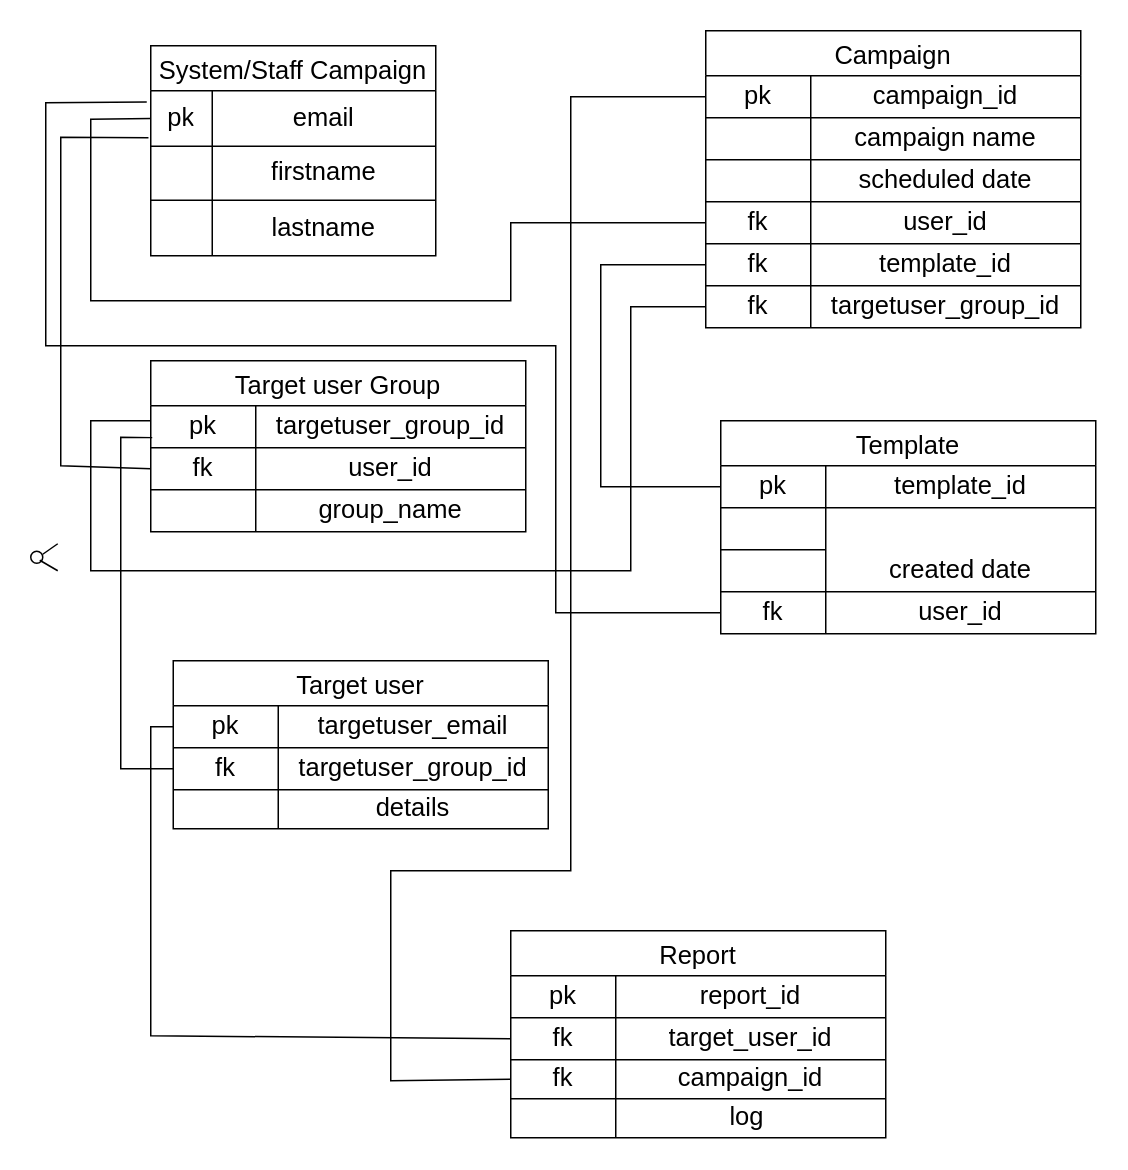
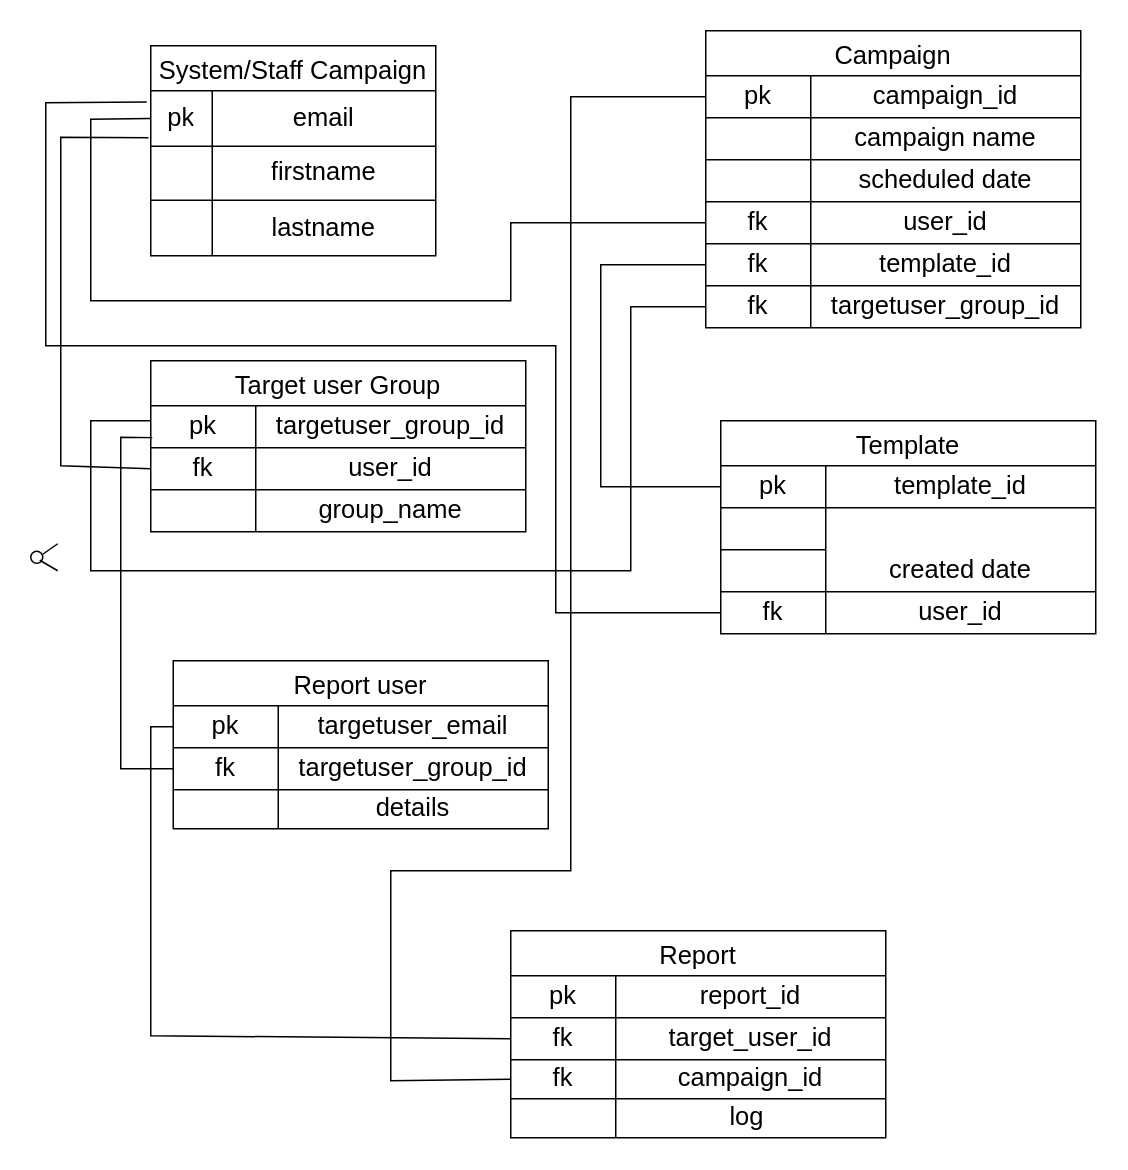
- <mxCell id="53" value="Target user" style="shape=table;startSize=30;container=1;collapsible=0;childLayout=tableLayout;fontSize=17;" vertex="1" parent="1"><mxGeometry x="115" y="440" width="250" height="112" as="geometry" /></mxCell>
+ <mxCell id="53" value="Report user" style="shape=table;startSize=30;container=1;collapsible=0;childLayout=tableLayout;fontSize=17;" vertex="1" parent="1"><mxGeometry x="115" y="440" width="250" height="112" as="geometry" /></mxCell>
